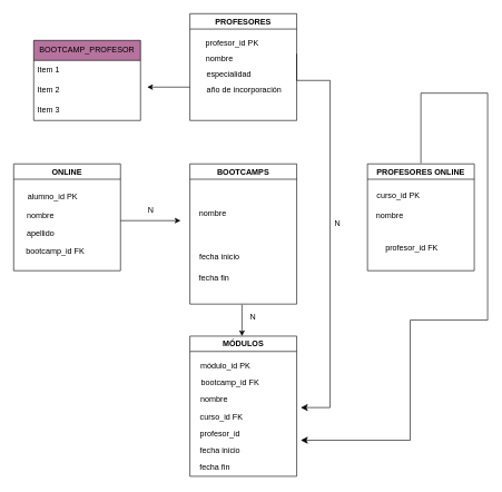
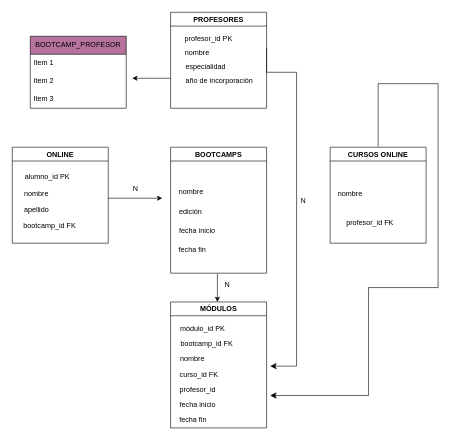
- <mxCell id="16" value="PROFESORES ONLINE" style="swimlane;whiteSpace=wrap;html=1;" parent="1" vertex="1"><mxGeometry x="550" y="245" width="160" height="160" as="geometry" /></mxCell>
+ <mxCell id="16" value="CURSOS ONLINE" style="swimlane;whiteSpace=wrap;html=1;" parent="1" vertex="1"><mxGeometry x="550" y="245" width="160" height="160" as="geometry" /></mxCell>
- <mxCell id="19" value="curso_id PK" style="text;html=1;align=center;verticalAlign=middle;resizable=0;points=[];autosize=1;strokeColor=none;fillColor=none;" parent="16" vertex="1"><mxGeometry x="1" y="32" width="90" height="30" as="geometry" /></mxCell>
+ <mxCell id="9" value="edición" style="text;html=1;align=center;verticalAlign=middle;resizable=0;points=[];autosize=1;strokeColor=none;fillColor=none;" vertex="1" parent="7"><mxGeometry x="3" y="92" width="60" height="30" as="geometry" /></mxCell>
